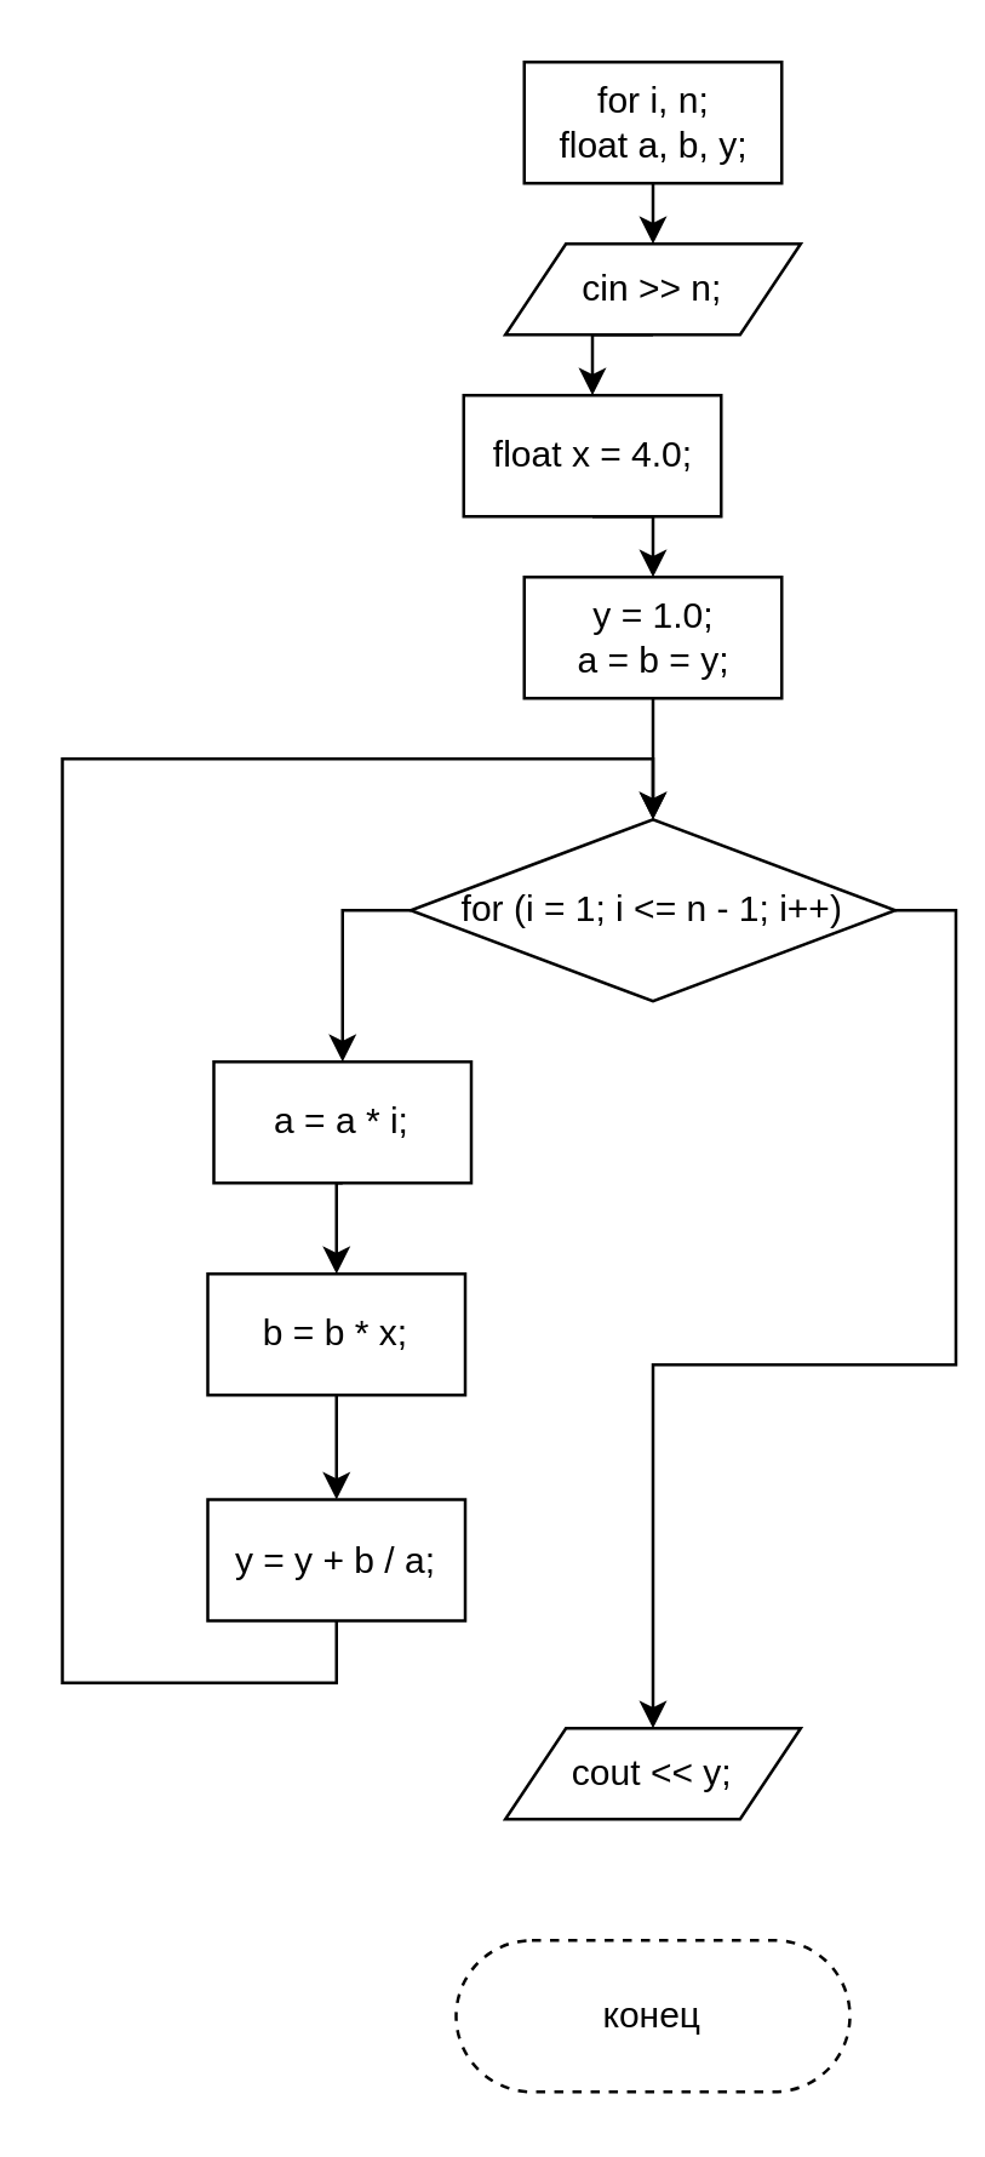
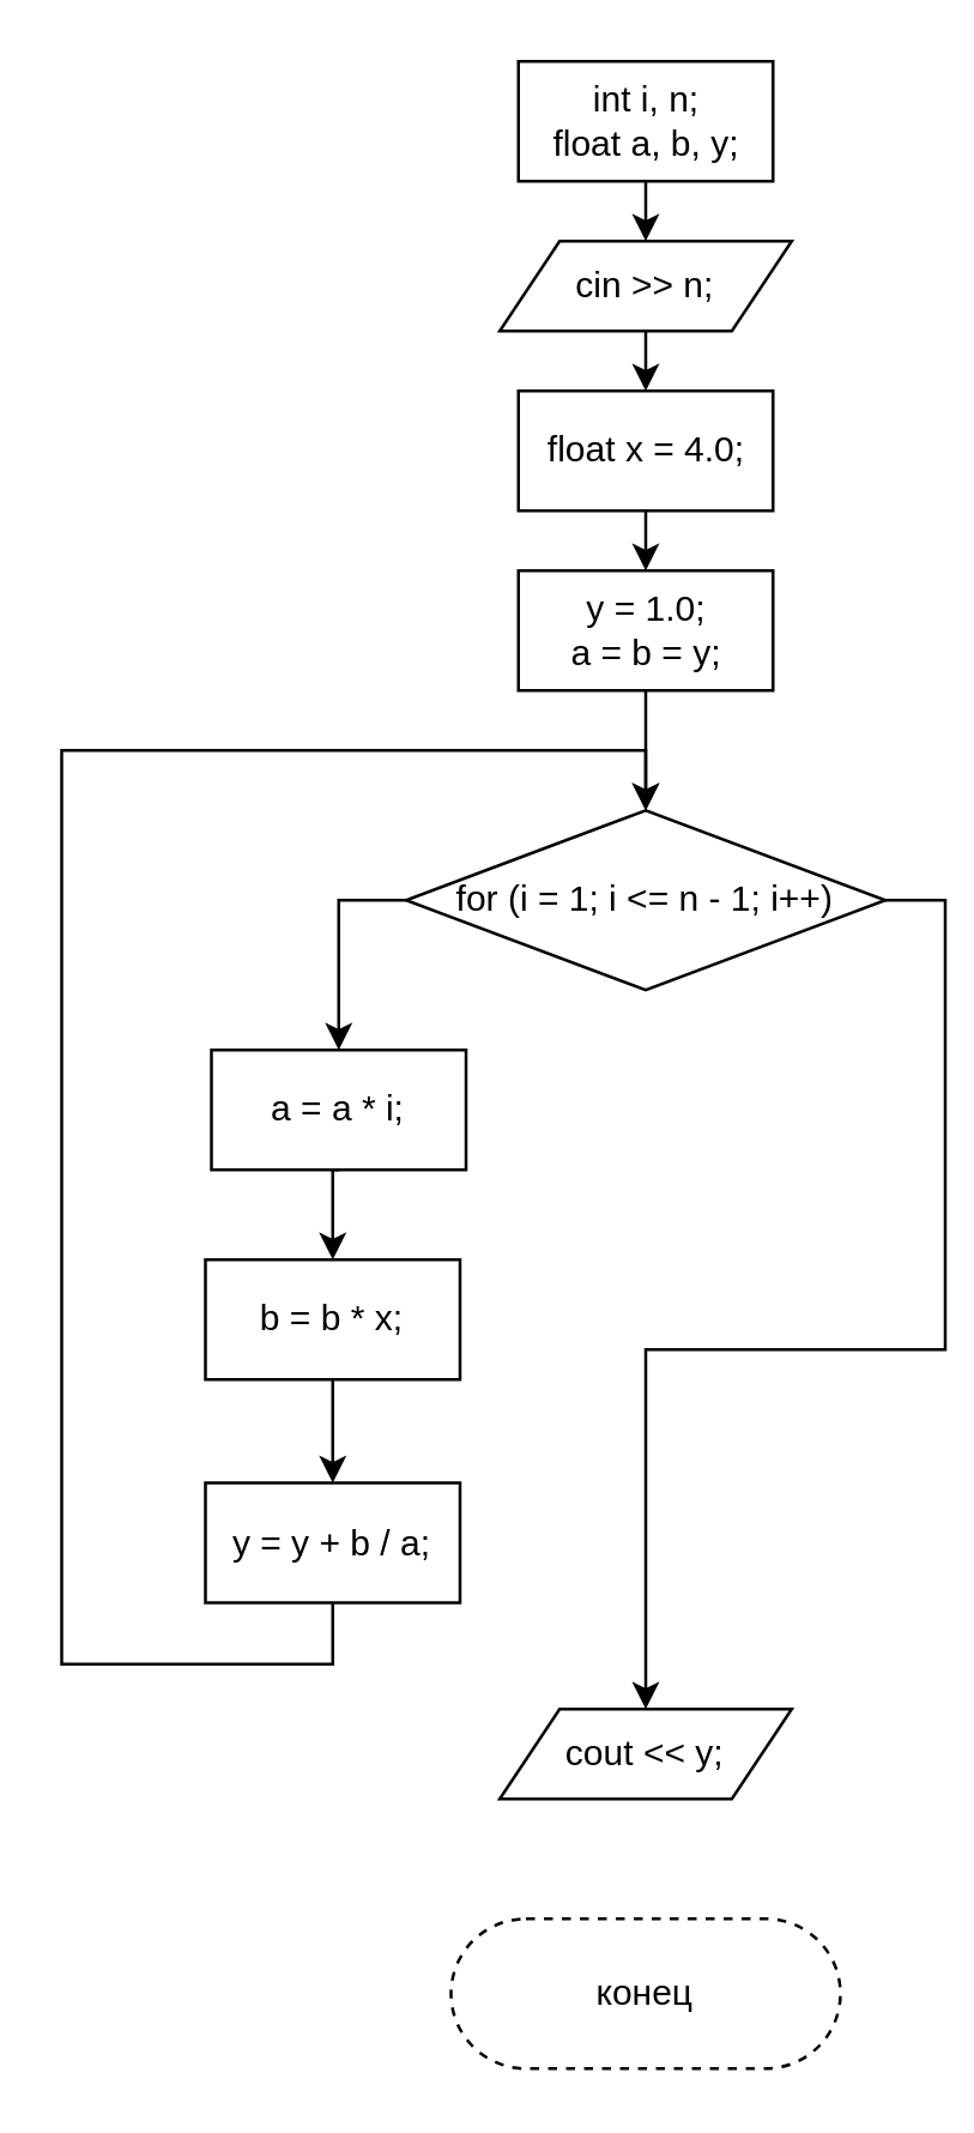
- <mxCell id="3" value="&lt;div&gt;for i, n;&lt;/div&gt;&lt;div&gt;&lt;span&gt;&#09;&lt;/span&gt;float a, b, y;&lt;/div&gt;" style="rounded=0;whiteSpace=wrap;html=1;" vertex="1" parent="1"><mxGeometry x="172.5" y="20" width="85" height="40" as="geometry" /></mxCell>
+ <mxCell id="3" value="&lt;div&gt;int i, n;&lt;/div&gt;&lt;div&gt;&lt;span&gt;&#09;&lt;/span&gt;float a, b, y;&lt;/div&gt;" style="rounded=0;whiteSpace=wrap;html=1;" vertex="1" parent="1"><mxGeometry x="172.5" y="20" width="85" height="40" as="geometry" /></mxCell>
- <mxCell id="7" value="float x = 4.0;" style="rounded=0;whiteSpace=wrap;html=1;" vertex="1" parent="1"><mxGeometry x="152.5" y="130" width="85" height="40" as="geometry" /></mxCell>
+ <mxCell id="7" value="float x = 4.0;" style="rounded=0;whiteSpace=wrap;html=1;" vertex="1" parent="1"><mxGeometry x="172.5" y="130" width="85" height="40" as="geometry" /></mxCell>
